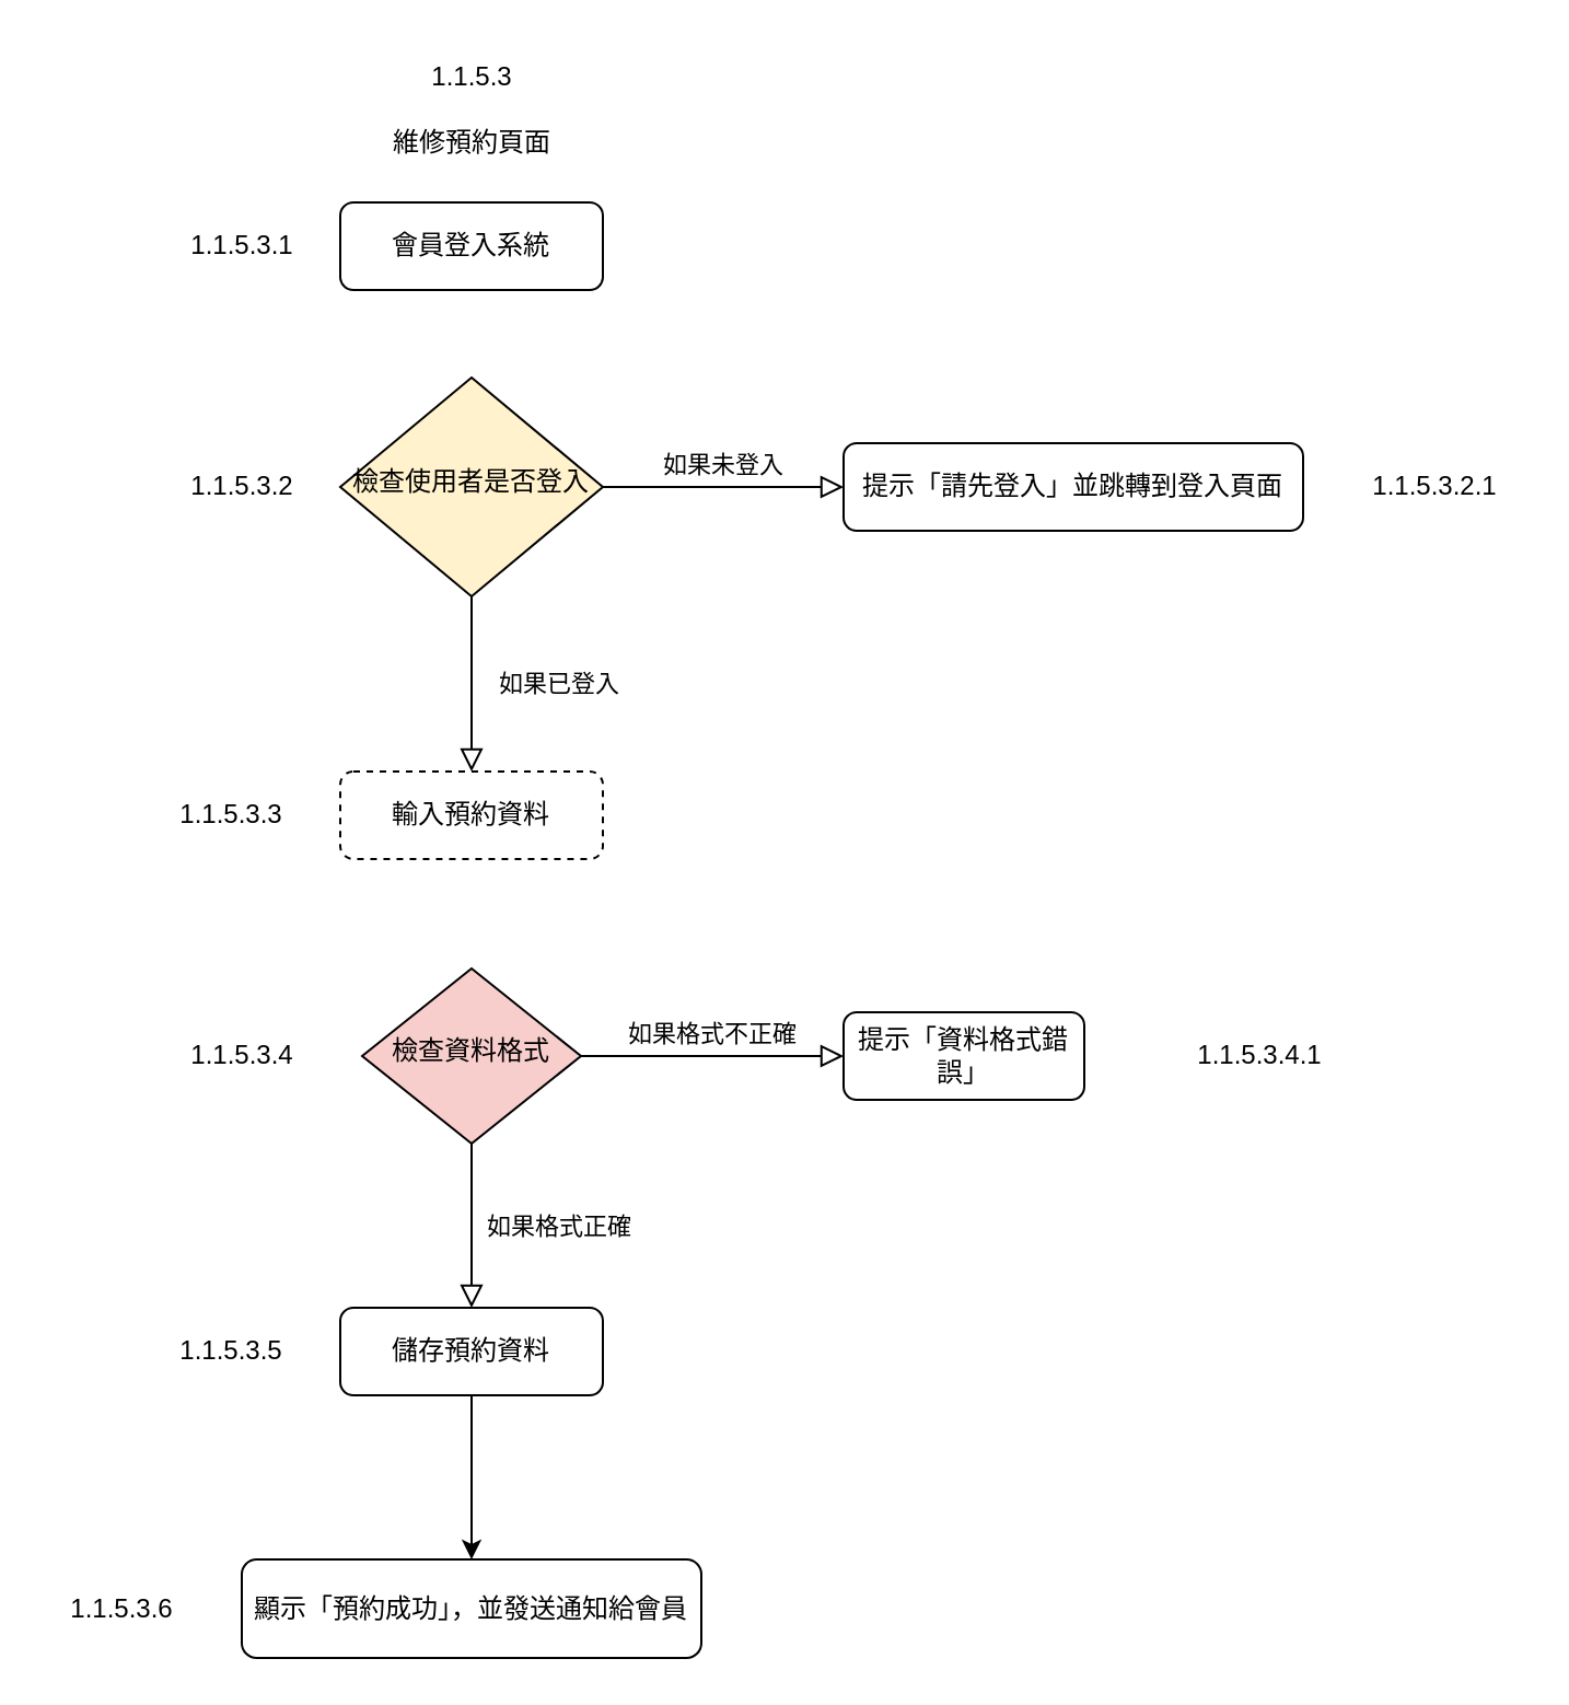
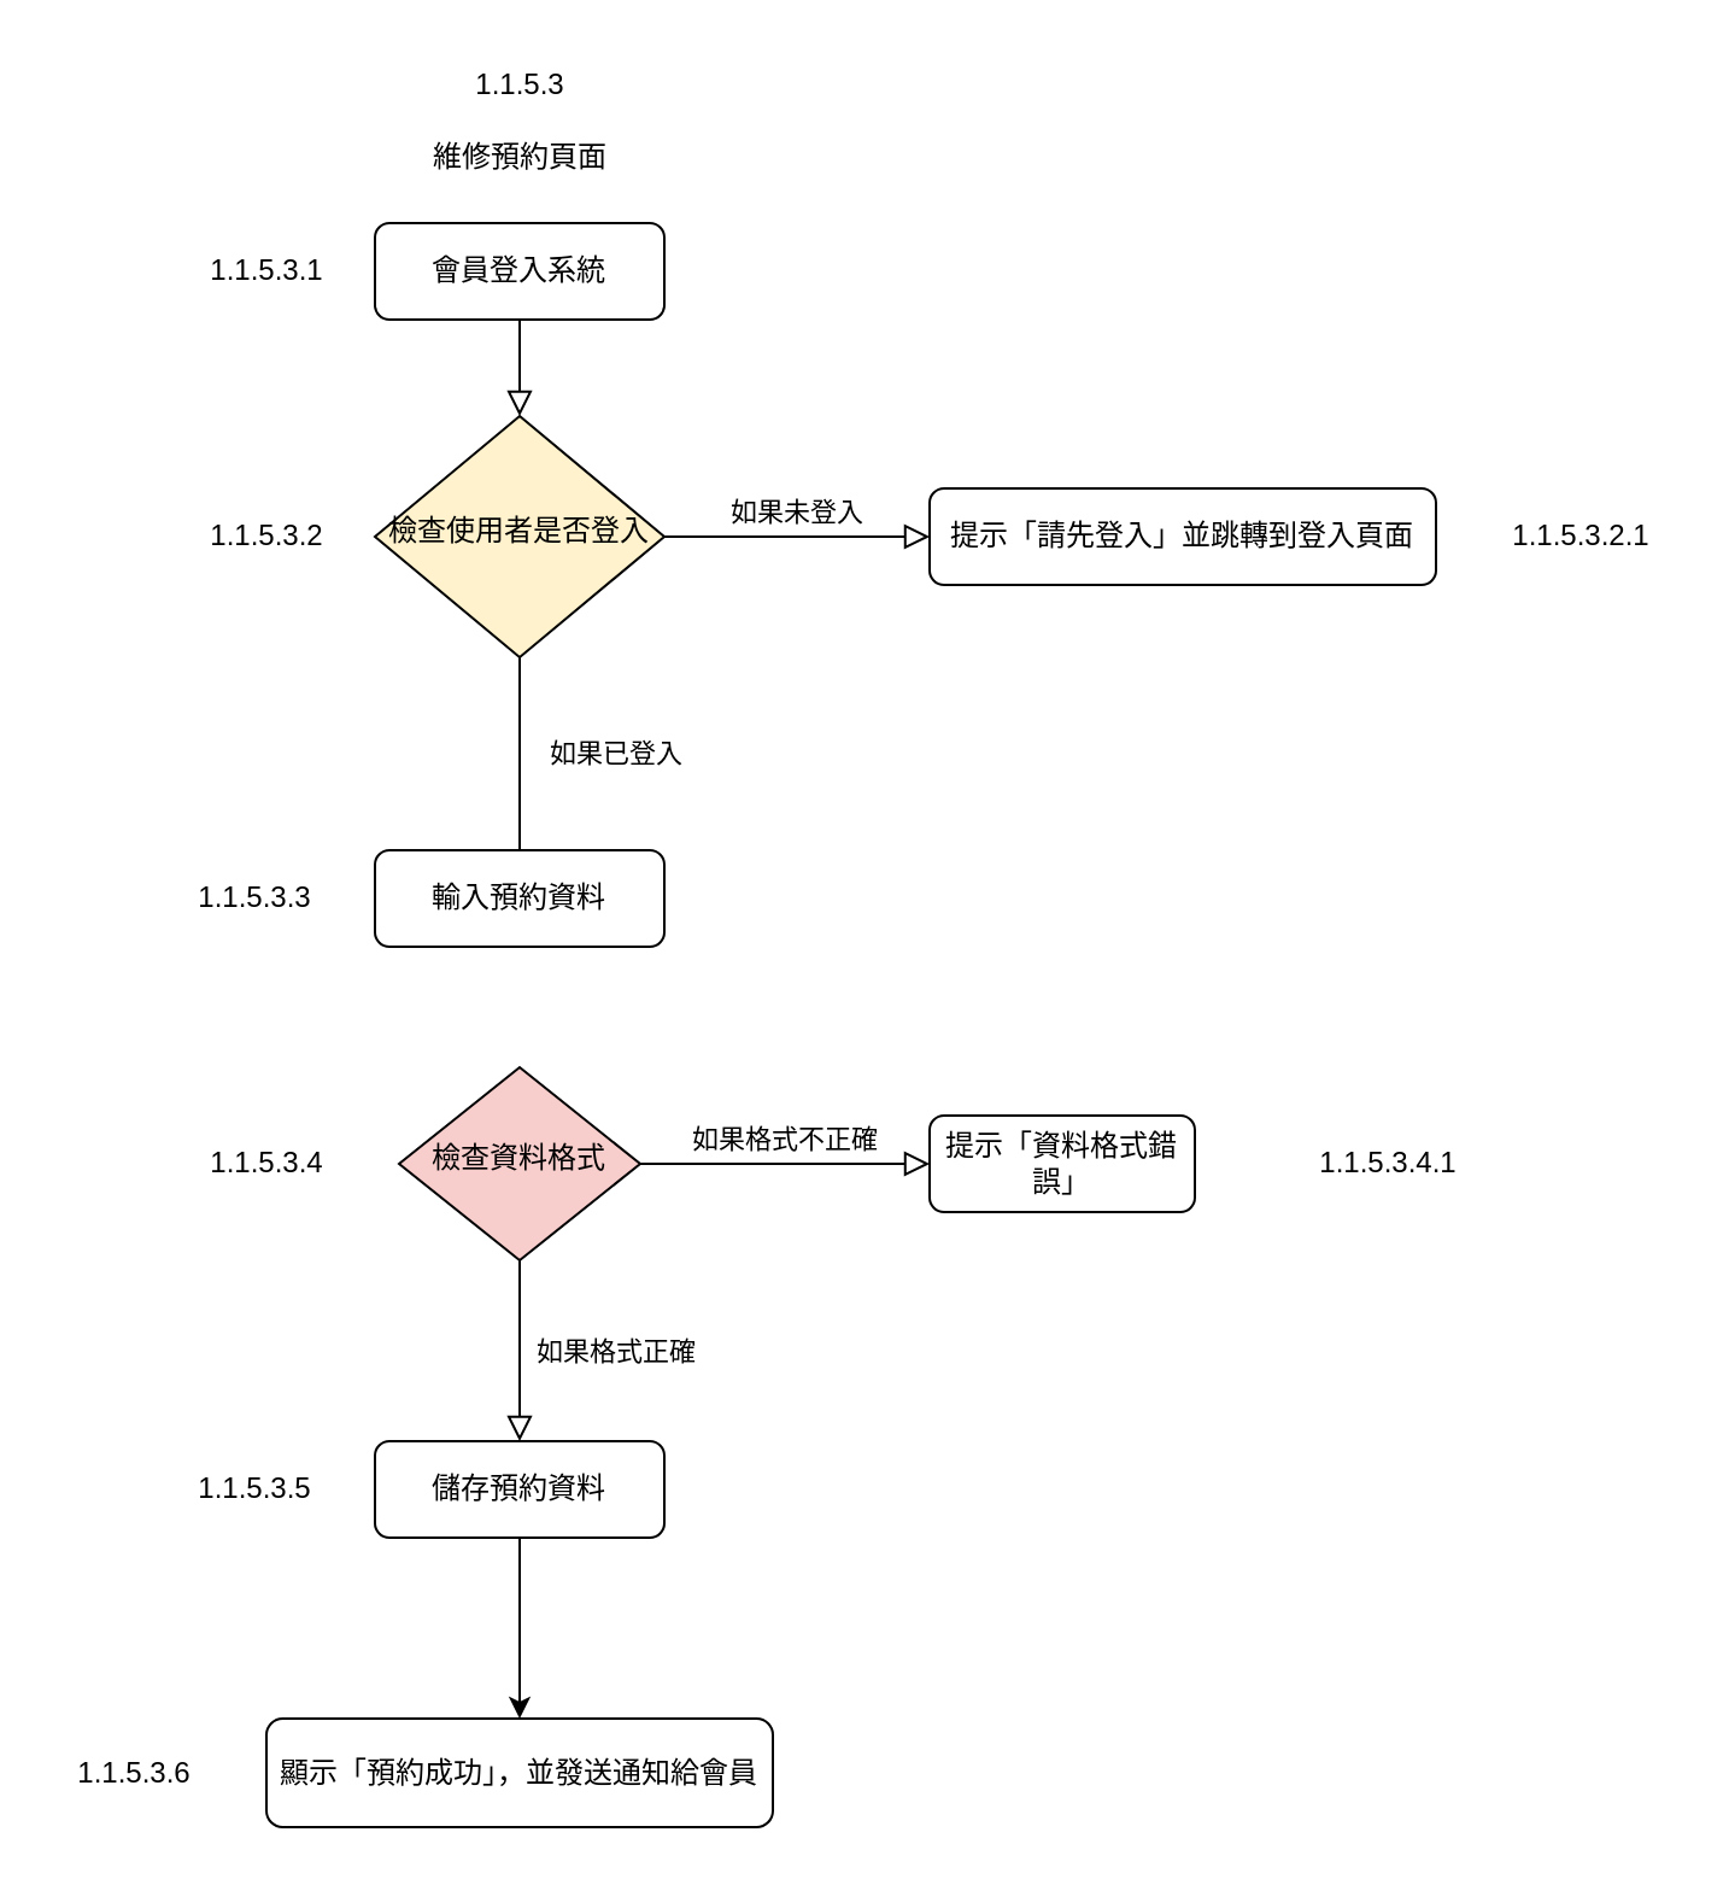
+ <mxCell id="9" value="" style="rounded=0;html=1;jettySize=auto;orthogonalLoop=1;fontSize=11;endArrow=block;endFill=0;endSize=8;strokeWidth=1;shadow=0;labelBackgroundColor=none;edgeStyle=orthogonalEdgeStyle;" parent="1" source="10" target="13" edge="1"><mxGeometry relative="1" as="geometry" /></mxCell>
- <mxCell id="11" value="&lt;div&gt;如果已登入&lt;/div&gt;" style="rounded=0;html=1;jettySize=auto;orthogonalLoop=1;fontSize=11;endArrow=block;endFill=0;endSize=8;strokeWidth=1;shadow=0;labelBackgroundColor=none;edgeStyle=orthogonalEdgeStyle;exitX=0.5;exitY=1;exitDx=0;exitDy=0;entryX=0.5;entryY=0;entryDx=0;entryDy=0;" parent="1" source="13" target="15" edge="1"><mxGeometry y="40" relative="1" as="geometry"><mxPoint as="offset" /><mxPoint x="215" y="342" as="targetPoint" /><mxPoint x="215" y="312" as="sourcePoint" /></mxGeometry></mxCell>
+ <mxCell id="11" value="&lt;div&gt;如果已登入&lt;/div&gt;" style="rounded=0;html=1;jettySize=auto;orthogonalLoop=1;fontSize=11;endArrow=none;endFill=0;endSize=8;strokeWidth=1;shadow=0;labelBackgroundColor=none;edgeStyle=orthogonalEdgeStyle;exitX=0.5;exitY=1;exitDx=0;exitDy=0;entryX=0.5;entryY=0;entryDx=0;entryDy=0;" parent="1" source="13" target="15" edge="1"><mxGeometry y="40" relative="1" as="geometry"><mxPoint as="offset" /><mxPoint x="215" y="342" as="targetPoint" /><mxPoint x="215" y="312" as="sourcePoint" /></mxGeometry></mxCell>
- <mxCell id="15" value="&lt;div&gt;輸入預約資料&lt;/div&gt;" style="rounded=1;whiteSpace=wrap;html=1;dashed=1;" parent="1" vertex="1"><mxGeometry x="155" y="352" width="120" height="40" as="geometry" /></mxCell>
+ <mxCell id="15" value="&lt;div&gt;輸入預約資料&lt;/div&gt;" style="rounded=1;whiteSpace=wrap;html=1;" parent="1" vertex="1"><mxGeometry x="155" y="352" width="120" height="40" as="geometry" /></mxCell>
